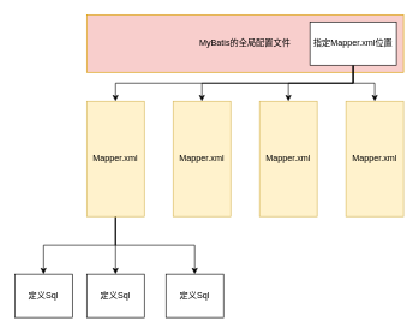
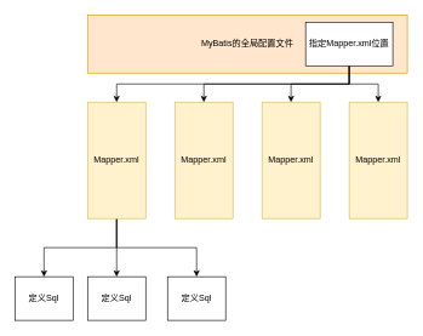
- <mxCell id="2" value="MyBatis的全局配置文件" style="rounded=0;whiteSpace=wrap;html=1;fillColor=#f8cecc;strokeColor=#d79b00;" vertex="1" parent="1"><mxGeometry x="120" y="20" width="440" height="80" as="geometry" /></mxCell>
+ <mxCell id="2" value="MyBatis的全局配置文件" style="rounded=0;whiteSpace=wrap;html=1;fillColor=#ffe6cc;strokeColor=#d79b00;" vertex="1" parent="1"><mxGeometry x="120" y="20" width="440" height="80" as="geometry" /></mxCell>
- <mxCell id="14" value="指定Mapper.xml位置" style="rounded=0;whiteSpace=wrap;html=1;" vertex="1" parent="1"><mxGeometry x="430" y="30" width="120" height="60" as="geometry" /></mxCell>
+ <mxCell id="14" value="指定Mapper.xml位置" style="rounded=0;whiteSpace=wrap;html=1;" vertex="1" parent="1"><mxGeometry x="420" y="30" width="120" height="60" as="geometry" /></mxCell>
